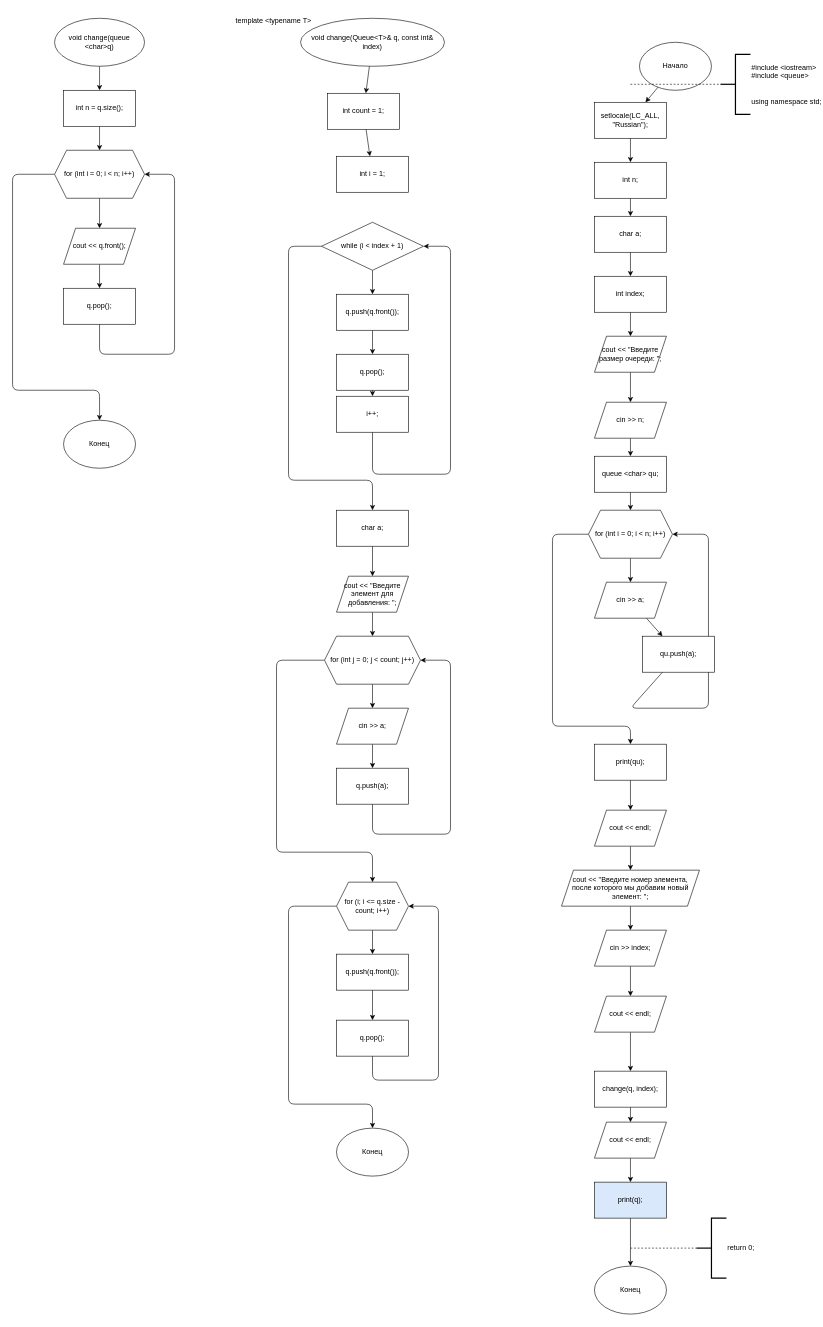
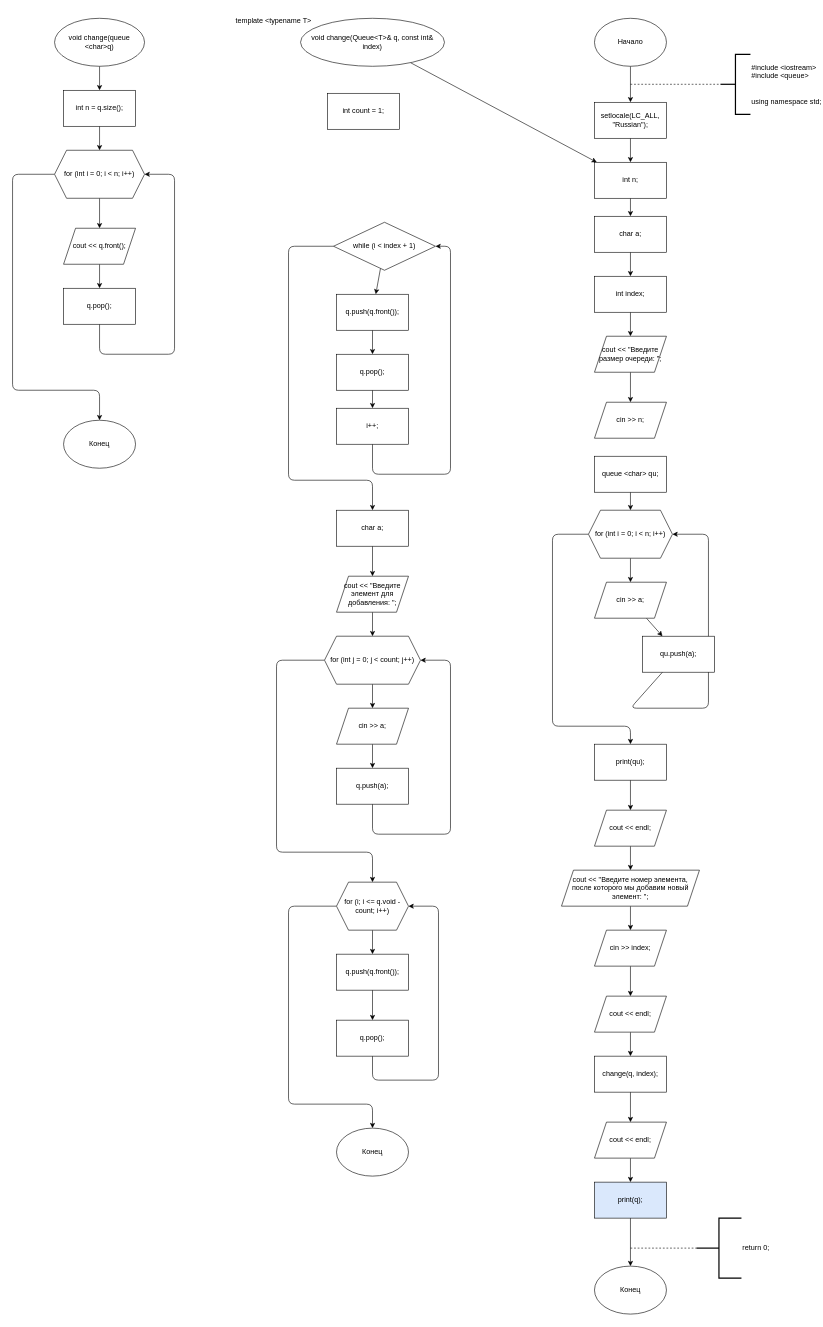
- <mxCell id="49" value="Начало" style="ellipse;whiteSpace=wrap;html=1;" vertex="1" parent="1"><mxGeometry x="1065" y="70" width="120" height="80" as="geometry" /></mxCell>
+ <mxCell id="49" value="Начало" style="ellipse;whiteSpace=wrap;html=1;" vertex="1" parent="1"><mxGeometry x="990" y="30" width="120" height="80" as="geometry" /></mxCell>
- <mxCell id="15" value="" style="edgeStyle=none;html=1;" edge="1" parent="1" source="16" target="18"><mxGeometry relative="1" as="geometry" /></mxCell>
+ <mxCell id="15" value="" style="edgeStyle=none;html=1;" edge="1" parent="1" source="16" target="54"><mxGeometry relative="1" as="geometry" /></mxCell>
- <mxCell id="17" value="" style="edgeStyle=none;html=1;" edge="1" parent="1" source="18" target="19"><mxGeometry relative="1" as="geometry" /></mxCell>
- <mxCell id="19" value="int i = 1;" style="rounded=0;whiteSpace=wrap;html=1;" vertex="1" parent="1"><mxGeometry x="560" y="260" width="120" height="60" as="geometry" /></mxCell>
- <mxCell id="22" value="while (i &lt; index + 1)" style="rhombus;whiteSpace=wrap;html=1;" vertex="1" parent="1"><mxGeometry x="535" y="370" width="170" height="80" as="geometry" /></mxCell>
+ <mxCell id="22" value="while (i &lt; index + 1)" style="rhombus;whiteSpace=wrap;html=1;" vertex="1" parent="1"><mxGeometry x="555" y="370" width="170" height="80" as="geometry" /></mxCell>
- <mxCell id="28" value="i++;" style="rounded=0;whiteSpace=wrap;html=1;" vertex="1" parent="1"><mxGeometry x="560" y="660" width="120" height="60" as="geometry" /></mxCell>
+ <mxCell id="28" value="i++;" style="rounded=0;whiteSpace=wrap;html=1;" vertex="1" parent="1"><mxGeometry x="560" y="680" width="120" height="60" as="geometry" /></mxCell>
- <mxCell id="62" value="" style="edgeStyle=none;html=1;" edge="1" parent="1" source="63" target="65"><mxGeometry relative="1" as="geometry" /></mxCell>
- <mxCell id="42" value="for (i; i &lt;= q.size - count; i++)" style="shape=hexagon;perimeter=hexagonPerimeter2;whiteSpace=wrap;html=1;fixedSize=1;" vertex="1" parent="1"><mxGeometry x="560" y="1470" width="120" height="80" as="geometry" /></mxCell>
+ <mxCell id="42" value="for (i; i &lt;= q.void - count; i++)" style="shape=hexagon;perimeter=hexagonPerimeter2;whiteSpace=wrap;html=1;fixedSize=1;" vertex="1" parent="1"><mxGeometry x="560" y="1470" width="120" height="80" as="geometry" /></mxCell>
- <mxCell id="84" value="change(q, index);" style="rounded=0;whiteSpace=wrap;html=1;" vertex="1" parent="1"><mxGeometry x="990" y="1785" width="120" height="60" as="geometry" /></mxCell>
+ <mxCell id="84" value="change(q, index);" style="rounded=0;whiteSpace=wrap;html=1;" vertex="1" parent="1"><mxGeometry x="990" y="1760" width="120" height="60" as="geometry" /></mxCell>
- <mxCell id="90" value="return 0;" style="strokeWidth=2;html=1;shape=mxgraph.flowchart.annotation_2;align=left;labelPosition=right;pointerEvents=1;" vertex="1" parent="1"><mxGeometry x="1160" y="2030" width="50" height="100" as="geometry" /></mxCell>
+ <mxCell id="90" value="return 0;" style="strokeWidth=2;html=1;shape=mxgraph.flowchart.annotation_2;align=left;labelPosition=right;pointerEvents=1;" vertex="1" parent="1"><mxGeometry x="1160" y="2030" width="75" height="100" as="geometry" /></mxCell>
